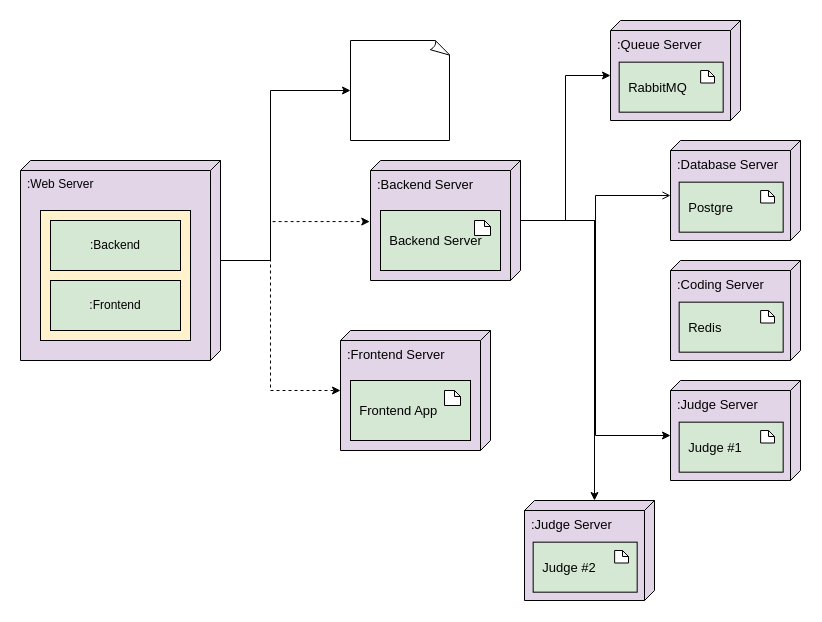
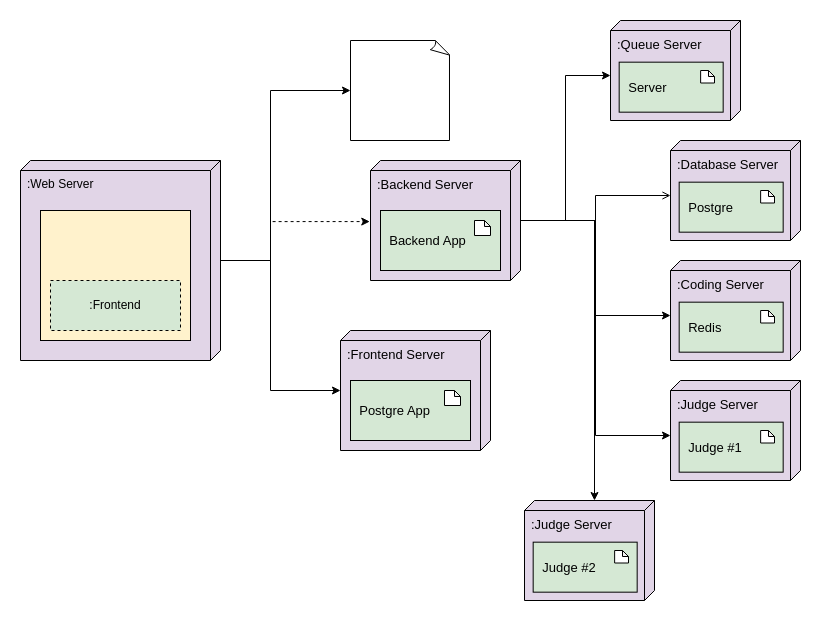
- <mxCell id="22" value="&amp;nbsp; RabbitMQ" style="rounded=0;whiteSpace=wrap;html=1;fontSize=13;align=left;fillColor=#d5e8d4;strokeColor=#000000;" parent="20" vertex="1"><mxGeometry x="8.667" y="41.667" width="104" height="50" as="geometry" /></mxCell>
+ <mxCell id="22" value="&amp;nbsp; Server" style="rounded=0;whiteSpace=wrap;html=1;fontSize=13;align=left;fillColor=#d5e8d4;strokeColor=#000000;" parent="20" vertex="1"><mxGeometry x="8.667" y="41.667" width="104" height="50" as="geometry" /></mxCell>
- <mxCell id="10" value="&amp;nbsp; Backend Server" style="rounded=0;whiteSpace=wrap;html=1;fontSize=13;align=left;fillColor=#d5e8d4;strokeColor=#000000;" parent="8" vertex="1"><mxGeometry x="10" y="50" width="120" height="60" as="geometry" /></mxCell>
+ <mxCell id="10" value="&amp;nbsp; Backend App" style="rounded=0;whiteSpace=wrap;html=1;fontSize=13;align=left;fillColor=#d5e8d4;strokeColor=#000000;" parent="8" vertex="1"><mxGeometry x="10" y="50" width="120" height="60" as="geometry" /></mxCell>
- <mxCell id="5" value=":Backend" style="rounded=0;whiteSpace=wrap;html=1;fillColor=#d5e8d4;strokeColor=#000000;" parent="2" vertex="1"><mxGeometry x="30" y="60" width="130" height="50" as="geometry" /></mxCell>
- <mxCell id="6" value=":Frontend" style="rounded=0;whiteSpace=wrap;html=1;fillColor=#d5e8d4;strokeColor=#000000;" parent="2" vertex="1"><mxGeometry x="30" y="120" width="130" height="50" as="geometry" /></mxCell>
+ <mxCell id="6" value=":Frontend" style="rounded=0;whiteSpace=wrap;html=1;fillColor=#d5e8d4;strokeColor=#000000;dashed=1;" parent="2" vertex="1"><mxGeometry x="30" y="120" width="130" height="50" as="geometry" /></mxCell>
+ <mxCell id="42" style="edgeStyle=orthogonalEdgeStyle;rounded=0;orthogonalLoop=1;jettySize=auto;html=1;entryX=0;entryY=0;entryDx=55;entryDy=130;entryPerimeter=0;fontSize=13;" parent="1" source="9" target="33" edge="1"><mxGeometry relative="1" as="geometry" /></mxCell>
- <mxCell id="19" style="edgeStyle=orthogonalEdgeStyle;rounded=0;orthogonalLoop=1;jettySize=auto;html=1;fontSize=13;dashed=1;" parent="1" source="3" target="15" edge="1"><mxGeometry relative="1" as="geometry"><Array as="points"><mxPoint x="270" y="260" /><mxPoint x="270" y="390" /></Array></mxGeometry></mxCell>
+ <mxCell id="19" style="edgeStyle=orthogonalEdgeStyle;rounded=0;orthogonalLoop=1;jettySize=auto;html=1;fontSize=13;" parent="1" source="3" target="15" edge="1"><mxGeometry relative="1" as="geometry"><Array as="points"><mxPoint x="270" y="260" /><mxPoint x="270" y="390" /></Array></mxGeometry></mxCell>
- <mxCell id="16" value="&amp;nbsp; Frontend App" style="rounded=0;whiteSpace=wrap;html=1;fontSize=13;align=left;fillColor=#d5e8d4;strokeColor=#000000;" parent="14" vertex="1"><mxGeometry x="10" y="50" width="120" height="60" as="geometry" /></mxCell>
+ <mxCell id="16" value="&amp;nbsp; Postgre App" style="rounded=0;whiteSpace=wrap;html=1;fontSize=13;align=left;fillColor=#d5e8d4;strokeColor=#000000;" parent="14" vertex="1"><mxGeometry x="10" y="50" width="120" height="60" as="geometry" /></mxCell>
